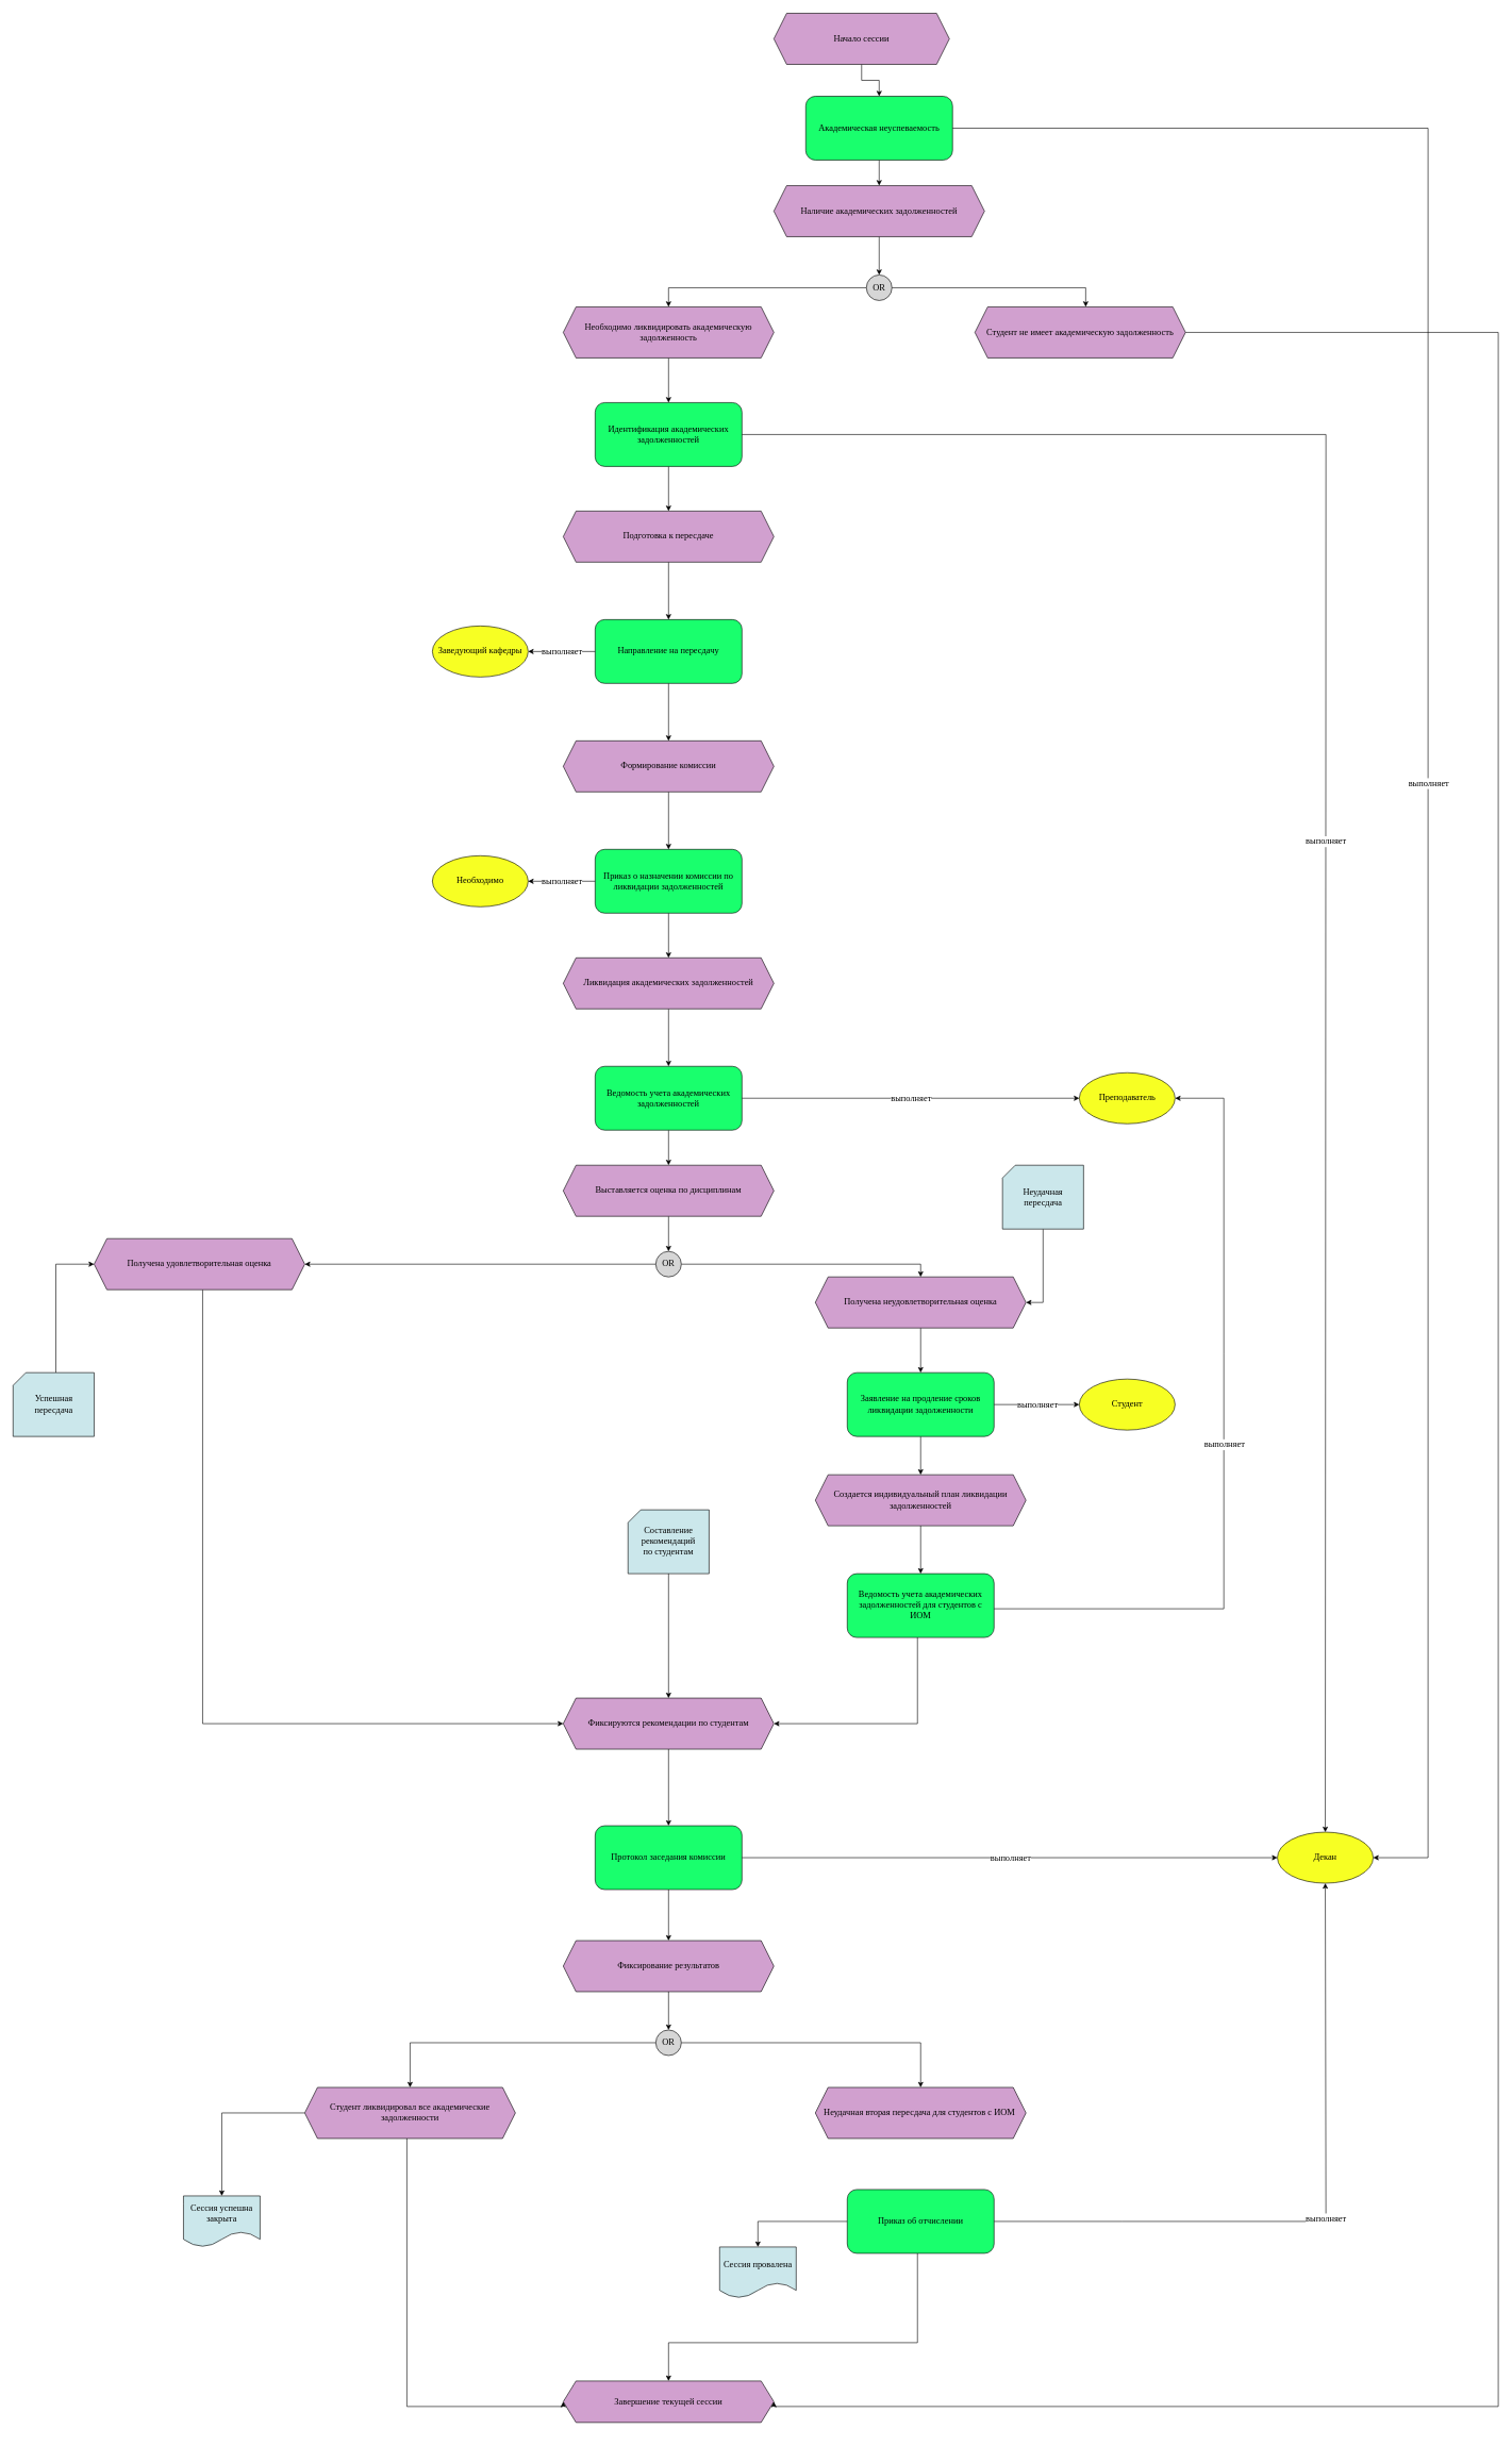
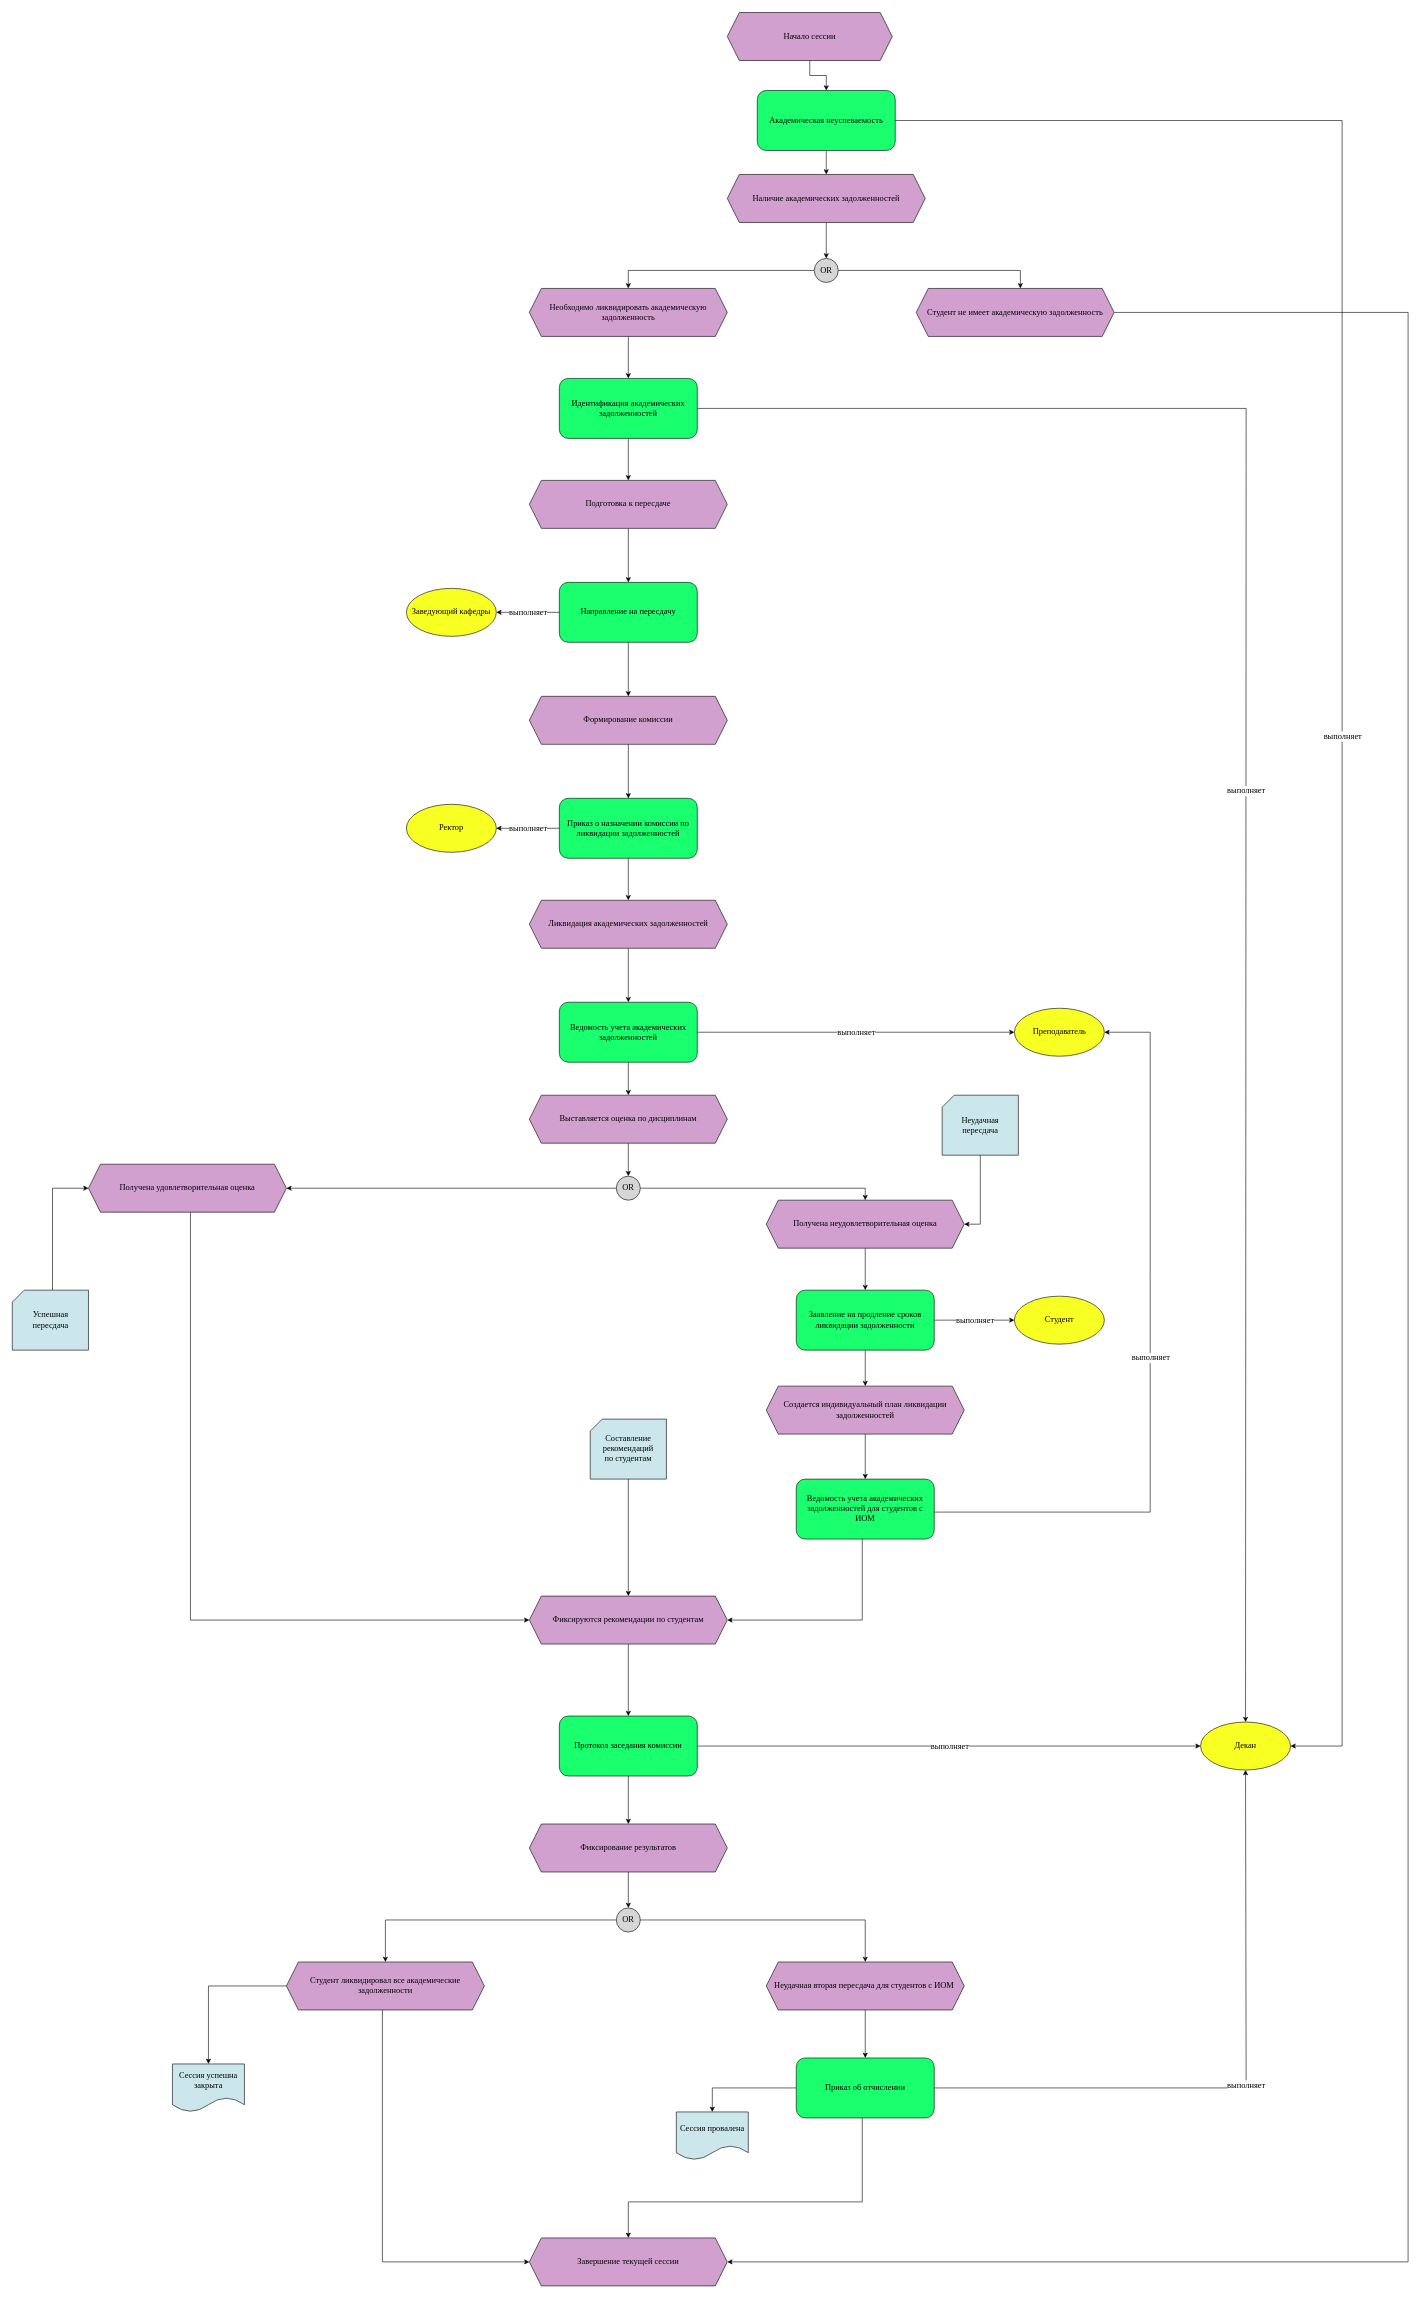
- <mxCell id="68" value="&lt;span&gt;Необходимо&lt;/span&gt;" style="ellipse;whiteSpace=wrap;html=1;fillColor=light-dark(#F7FF23,var(--ge-dark-color, #121212));fontFamily=Times New Roman;fontSize=14;" parent="1" vertex="1"><mxGeometry x="677" y="1340" width="150" height="80" as="geometry" /></mxCell>
+ <mxCell id="68" value="&lt;span&gt;Ректор&lt;/span&gt;" style="ellipse;whiteSpace=wrap;html=1;fillColor=light-dark(#F7FF23,var(--ge-dark-color, #121212));fontFamily=Times New Roman;fontSize=14;" parent="1" vertex="1"><mxGeometry x="677" y="1340" width="150" height="80" as="geometry" /></mxCell>
+ <mxCell id="81" style="edgeStyle=orthogonalEdgeStyle;rounded=0;orthogonalLoop=1;jettySize=auto;html=1;" parent="1" source="82" target="73" edge="1"><mxGeometry relative="1" as="geometry" /></mxCell>
- <mxCell id="38" value="&lt;font&gt;&lt;span&gt;Завершение текущей сессии&lt;/span&gt;&lt;/font&gt;" style="shape=hexagon;perimeter=hexagonPerimeter2;whiteSpace=wrap;html=1;fixedSize=1;fillColor=light-dark(#D1A0CF,var(--ge-dark-color, #121212));fontFamily=Times New Roman;fontSize=14;" parent="1" vertex="1"><mxGeometry x="882" y="3730" width="330" height="65" as="geometry" /></mxCell>
+ <mxCell id="38" value="&lt;font&gt;&lt;span&gt;Завершение текущей сессии&lt;/span&gt;&lt;/font&gt;" style="shape=hexagon;perimeter=hexagonPerimeter2;whiteSpace=wrap;html=1;fixedSize=1;fillColor=light-dark(#D1A0CF,var(--ge-dark-color, #121212));fontFamily=Times New Roman;fontSize=14;" parent="1" vertex="1"><mxGeometry x="882" y="3730" width="330" height="80" as="geometry" /></mxCell>
